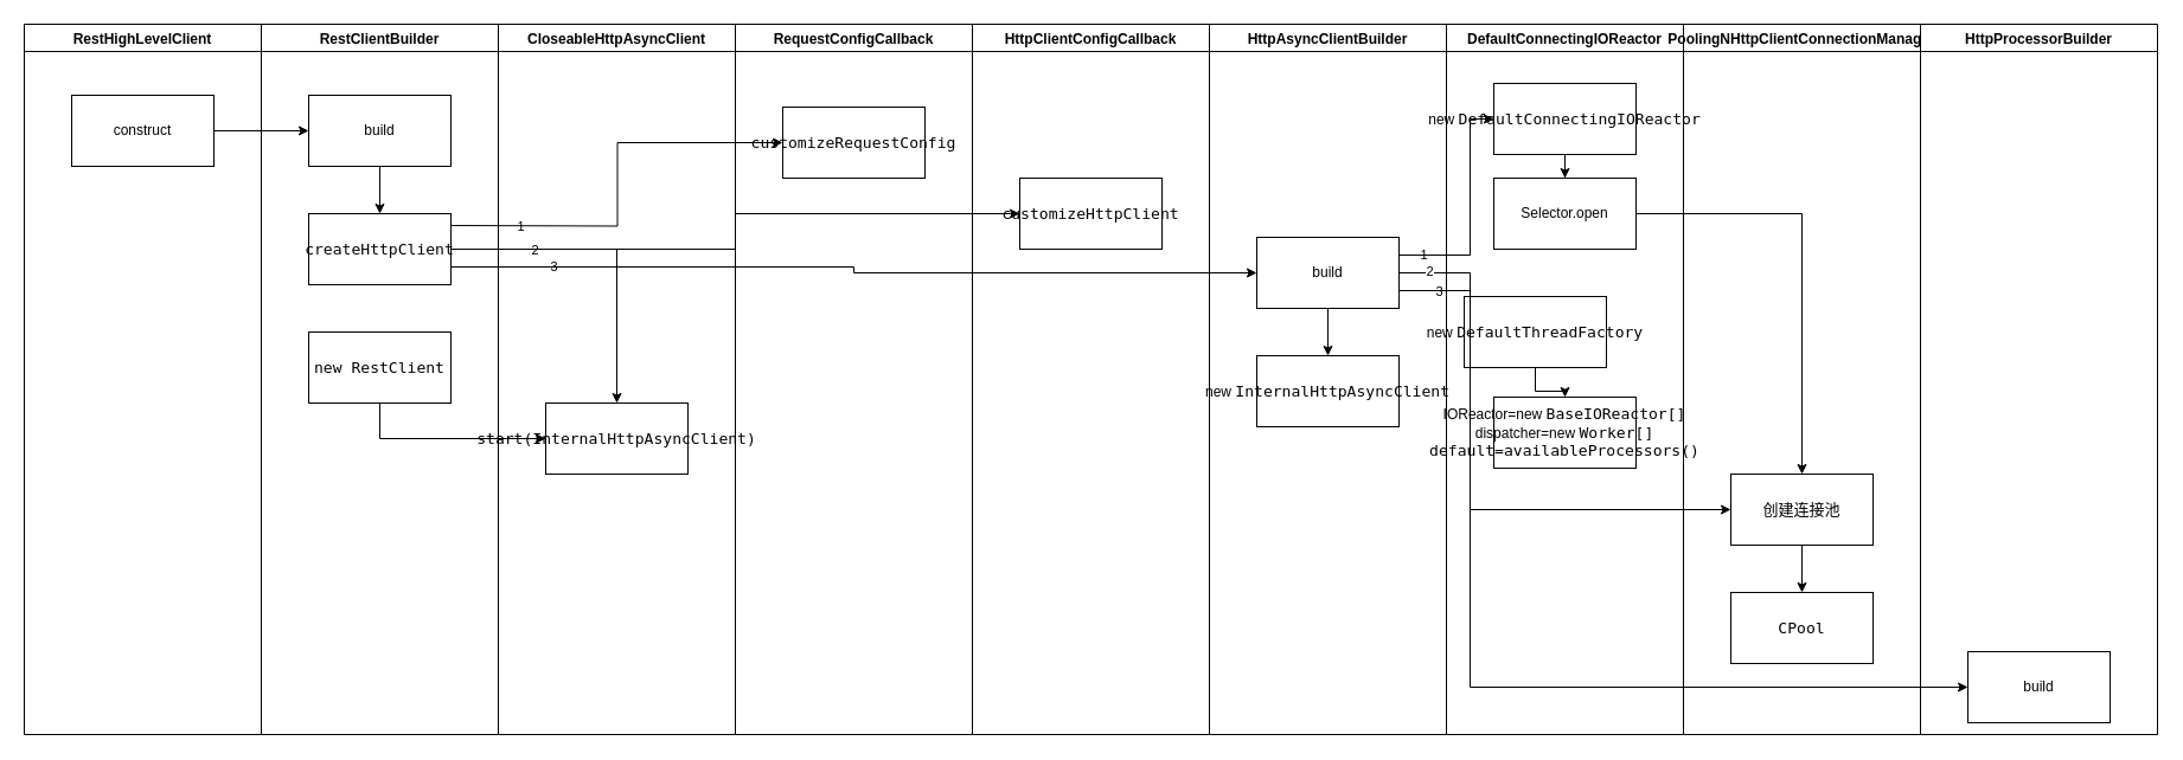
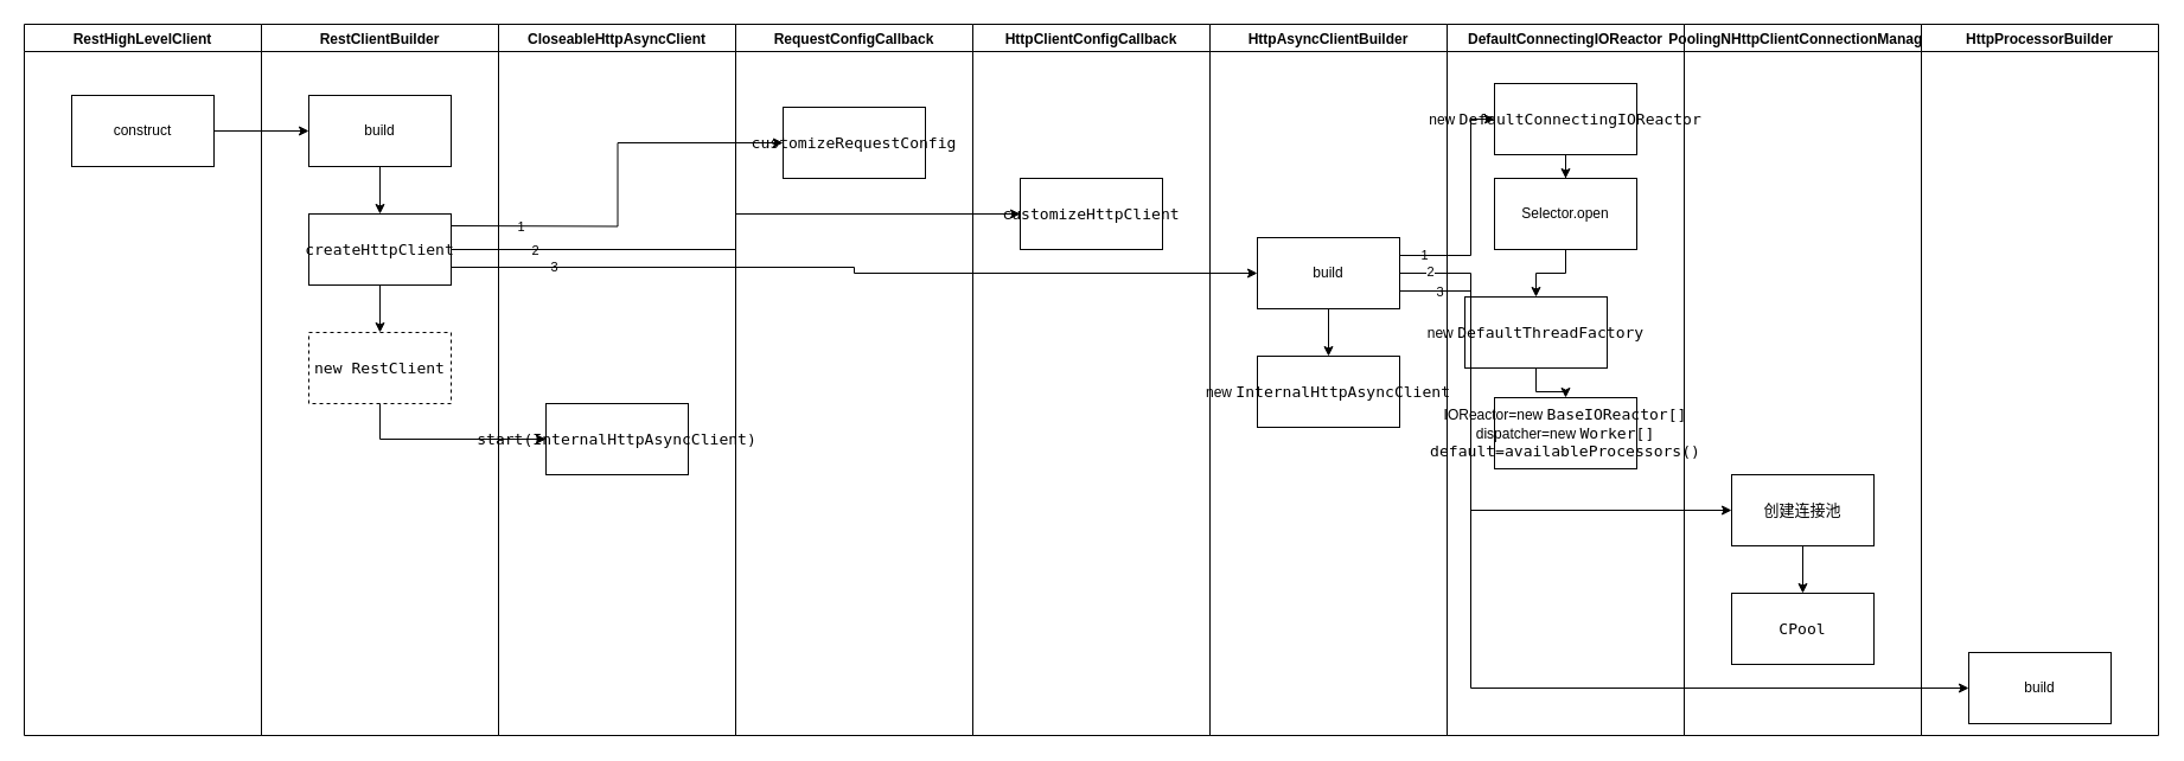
- <mxCell id="33" value="" style="edgeStyle=orthogonalEdgeStyle;rounded=0;orthogonalLoop=1;jettySize=auto;html=1;fontColor=default;labelBackgroundColor=none;" edge="1" parent="28" source="30" target="39"><mxGeometry relative="1" as="geometry" /></mxCell>
+ <mxCell id="33" value="" style="edgeStyle=orthogonalEdgeStyle;rounded=0;orthogonalLoop=1;jettySize=auto;html=1;fontColor=default;labelBackgroundColor=none;" edge="1" parent="28" source="30" target="32"><mxGeometry relative="1" as="geometry" /></mxCell>
- <mxCell id="9" value="" style="edgeStyle=orthogonalEdgeStyle;rounded=0;orthogonalLoop=1;jettySize=auto;html=1;fontColor=default;labelBackgroundColor=none;" edge="1" parent="4" source="6" target="12"><mxGeometry relative="1" as="geometry" /></mxCell>
+ <mxCell id="9" value="" style="edgeStyle=orthogonalEdgeStyle;rounded=0;orthogonalLoop=1;jettySize=auto;html=1;fontColor=default;labelBackgroundColor=none;" edge="1" parent="4" source="6" target="8"><mxGeometry relative="1" as="geometry" /></mxCell>
- <mxCell id="8" value="&lt;pre style=&quot;font-family: &amp;quot;JetBrains Mono&amp;quot;, monospace; font-size: 9.8pt;&quot;&gt;&lt;span style=&quot;&quot;&gt;new &lt;/span&gt;RestClient&lt;/pre&gt;" style="rounded=0;whiteSpace=wrap;html=1;fontColor=default;labelBackgroundColor=none;" vertex="1" parent="4"><mxGeometry x="40" y="260" width="120" height="60" as="geometry" /></mxCell>
+ <mxCell id="8" value="&lt;pre style=&quot;font-family: &amp;quot;JetBrains Mono&amp;quot;, monospace; font-size: 9.8pt;&quot;&gt;&lt;span style=&quot;&quot;&gt;new &lt;/span&gt;RestClient&lt;/pre&gt;" style="rounded=0;whiteSpace=wrap;html=1;fontColor=default;labelBackgroundColor=none;dashed=1;" vertex="1" parent="4"><mxGeometry x="40" y="260" width="120" height="60" as="geometry" /></mxCell>
